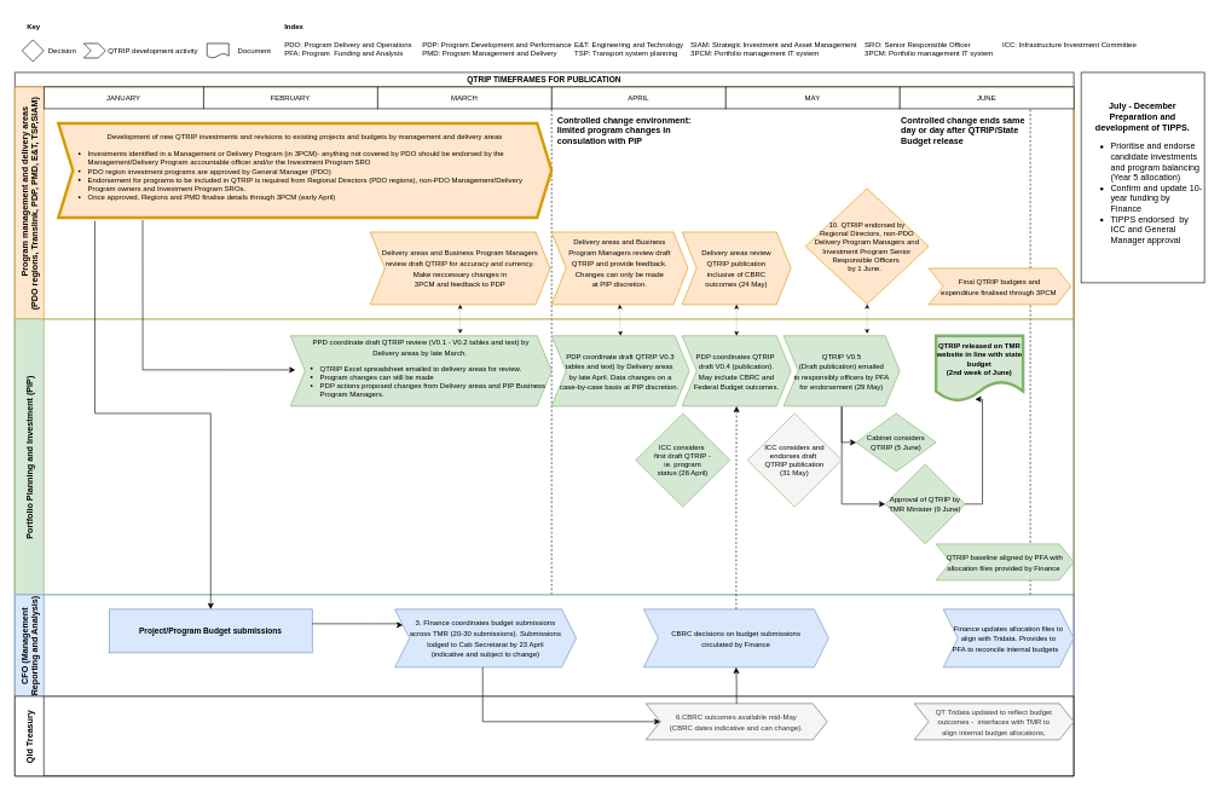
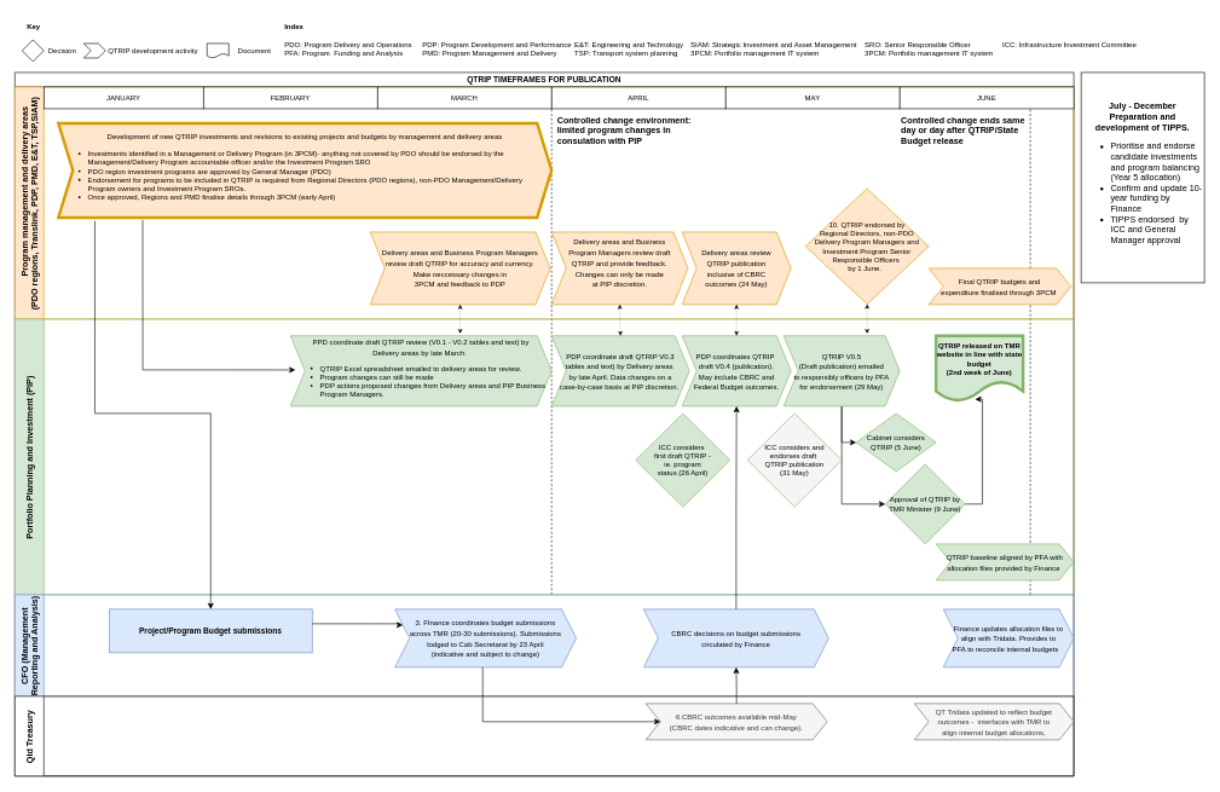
- <mxCell id="44" style="edgeStyle=orthogonalEdgeStyle;rounded=0;orthogonalLoop=1;jettySize=auto;html=1;strokeWidth=1;fontSize=10;endSize=6;entryX=0.5;entryY=1;entryDx=0;entryDy=0;dashed=1;" parent="2" source="37" target="24" edge="1"><mxGeometry relative="1" as="geometry"><mxPoint x="975" y="469" as="targetPoint" /></mxGeometry></mxCell>
+ <mxCell id="44" style="edgeStyle=orthogonalEdgeStyle;rounded=0;orthogonalLoop=1;jettySize=auto;html=1;strokeWidth=1;fontSize=10;endSize=6;entryX=0.5;entryY=1;entryDx=0;entryDy=0;" parent="2" source="37" target="24" edge="1"><mxGeometry relative="1" as="geometry"><mxPoint x="975" y="469" as="targetPoint" /></mxGeometry></mxCell>
